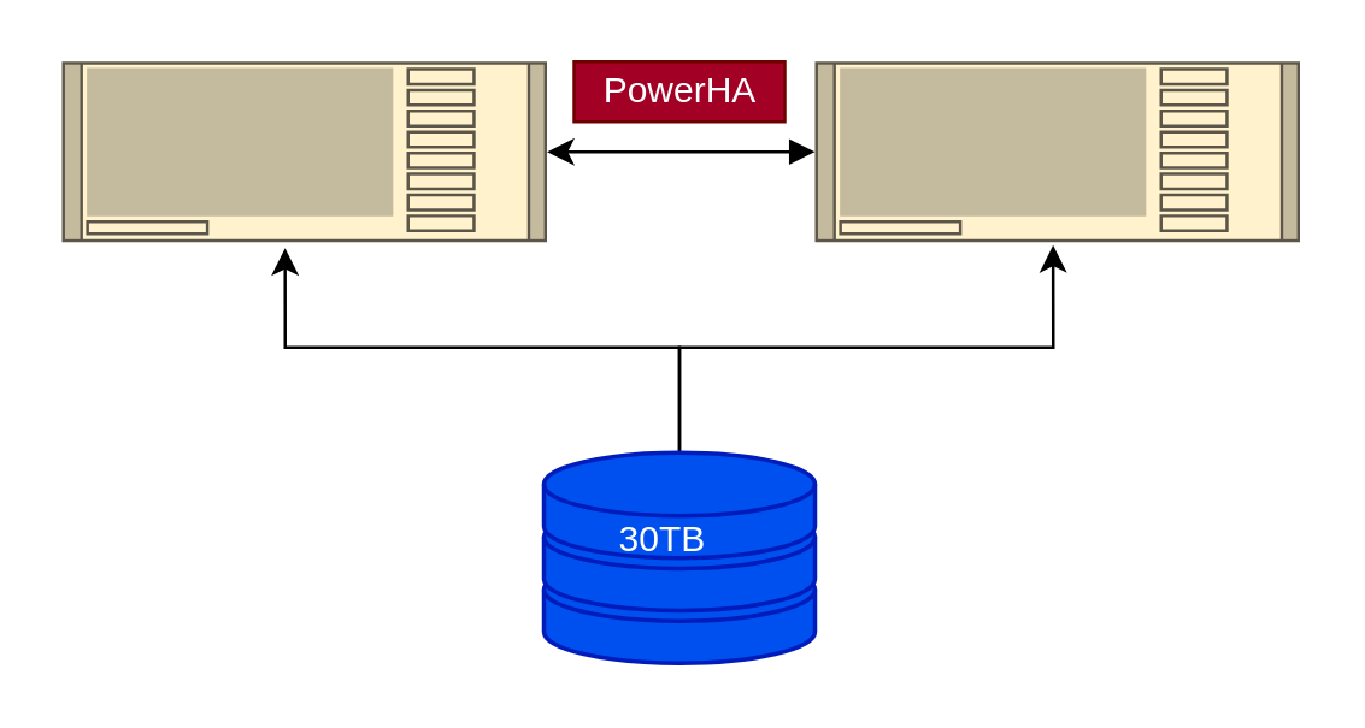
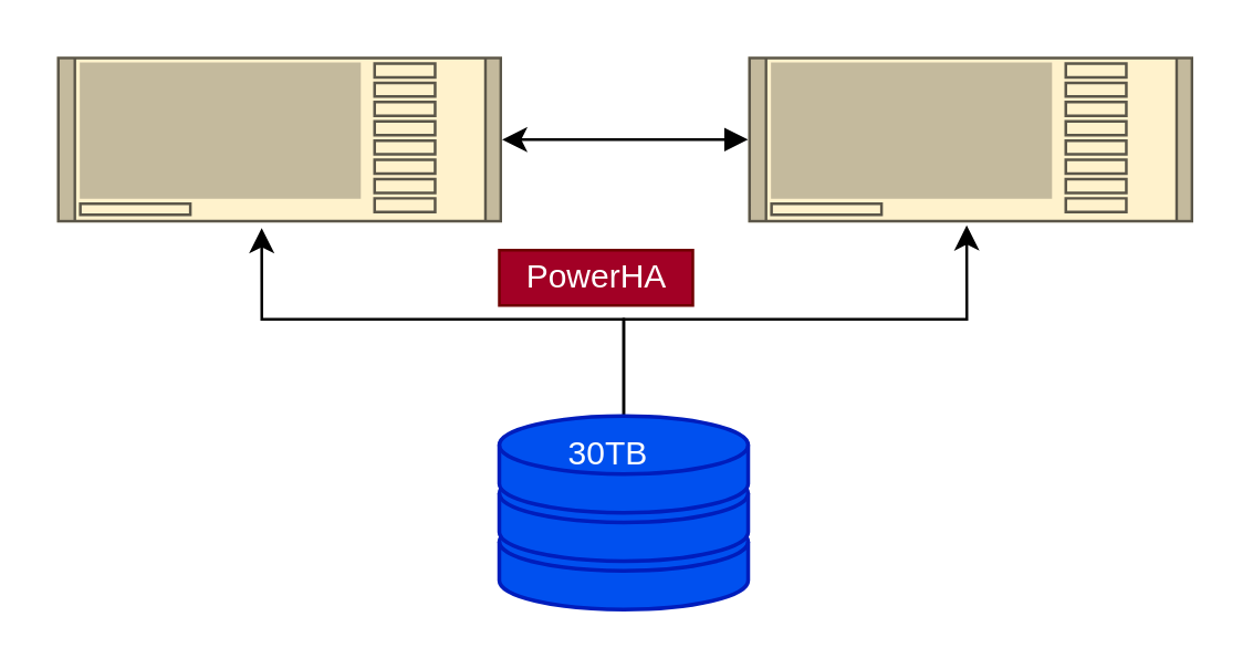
- <mxCell id="9" value="PowerHA" style="text;html=1;align=center;verticalAlign=middle;resizable=0;points=[];autosize=1;fontColor=#ffffff;fillColor=#a20025;strokeColor=#6F0000;" vertex="1" parent="1"><mxGeometry x="190" y="20" width="70" height="20" as="geometry" /></mxCell>
+ <mxCell id="9" value="PowerHA" style="text;html=1;align=center;verticalAlign=middle;resizable=0;points=[];autosize=1;fontColor=#ffffff;fillColor=#a20025;strokeColor=#6F0000;" vertex="1" parent="1"><mxGeometry x="180" y="90" width="70" height="20" as="geometry" /></mxCell>
- <mxCell id="8" value="30TB" style="text;html=1;align=right;verticalAlign=top;resizable=0;points=[];autosize=1;fontColor=#FFFFFF;" parent="1" vertex="1"><mxGeometry x="195" y="165" width="40" height="20" as="geometry" /></mxCell>
+ <mxCell id="8" value="30TB" style="text;html=1;align=right;verticalAlign=top;resizable=0;points=[];autosize=1;fontColor=#FFFFFF;" parent="1" vertex="1"><mxGeometry x="195" y="150" width="40" height="20" as="geometry" /></mxCell>
